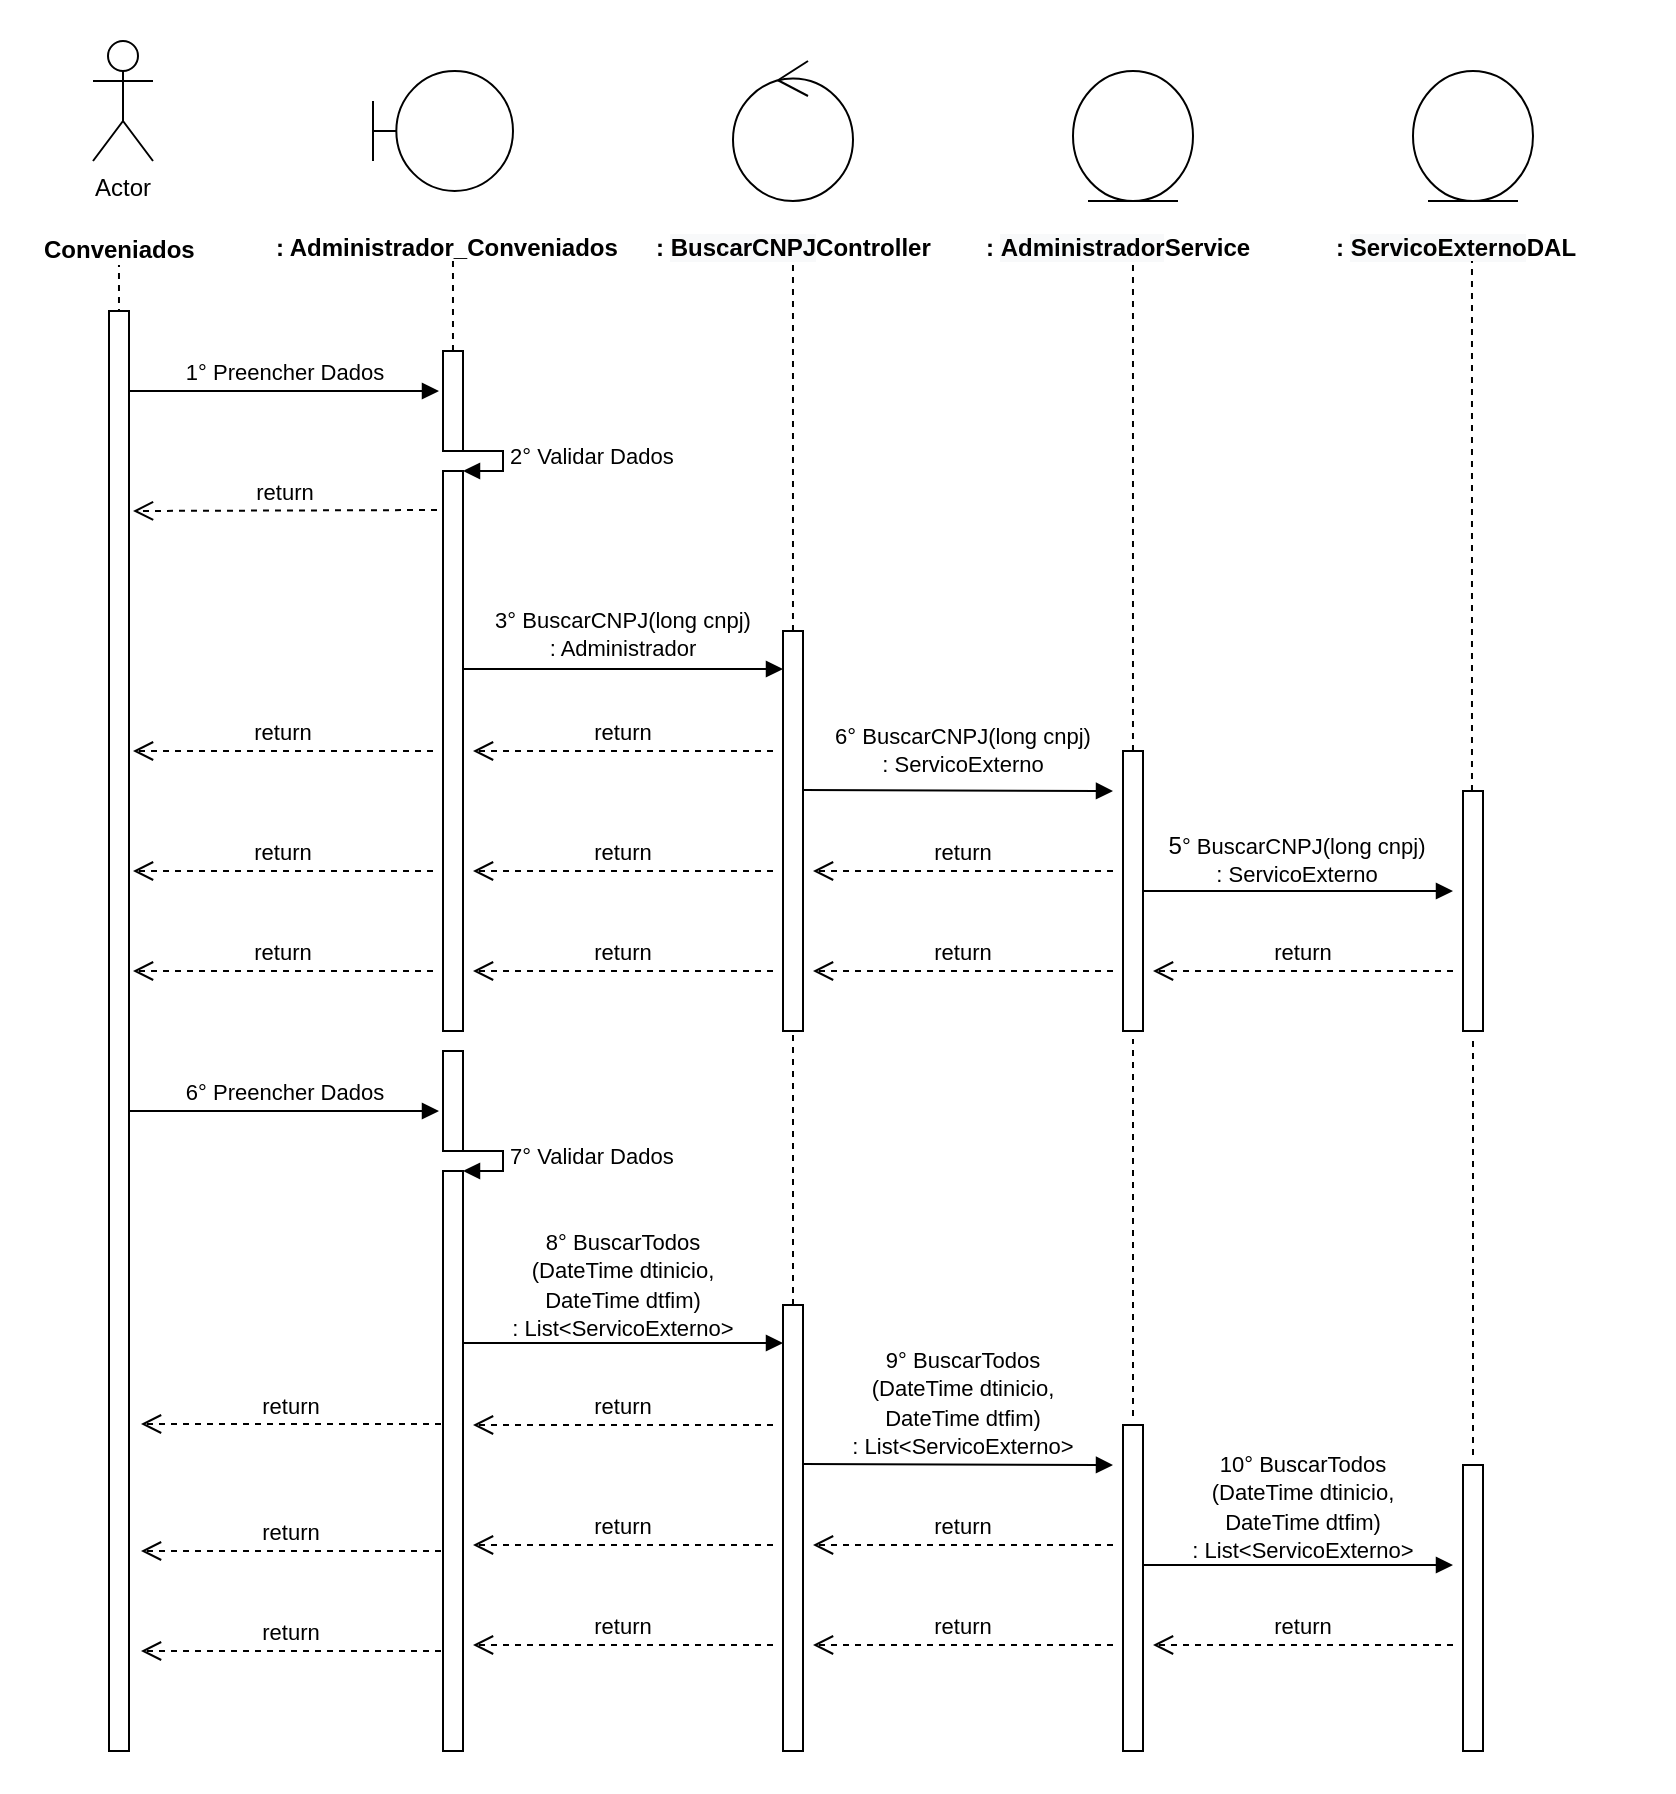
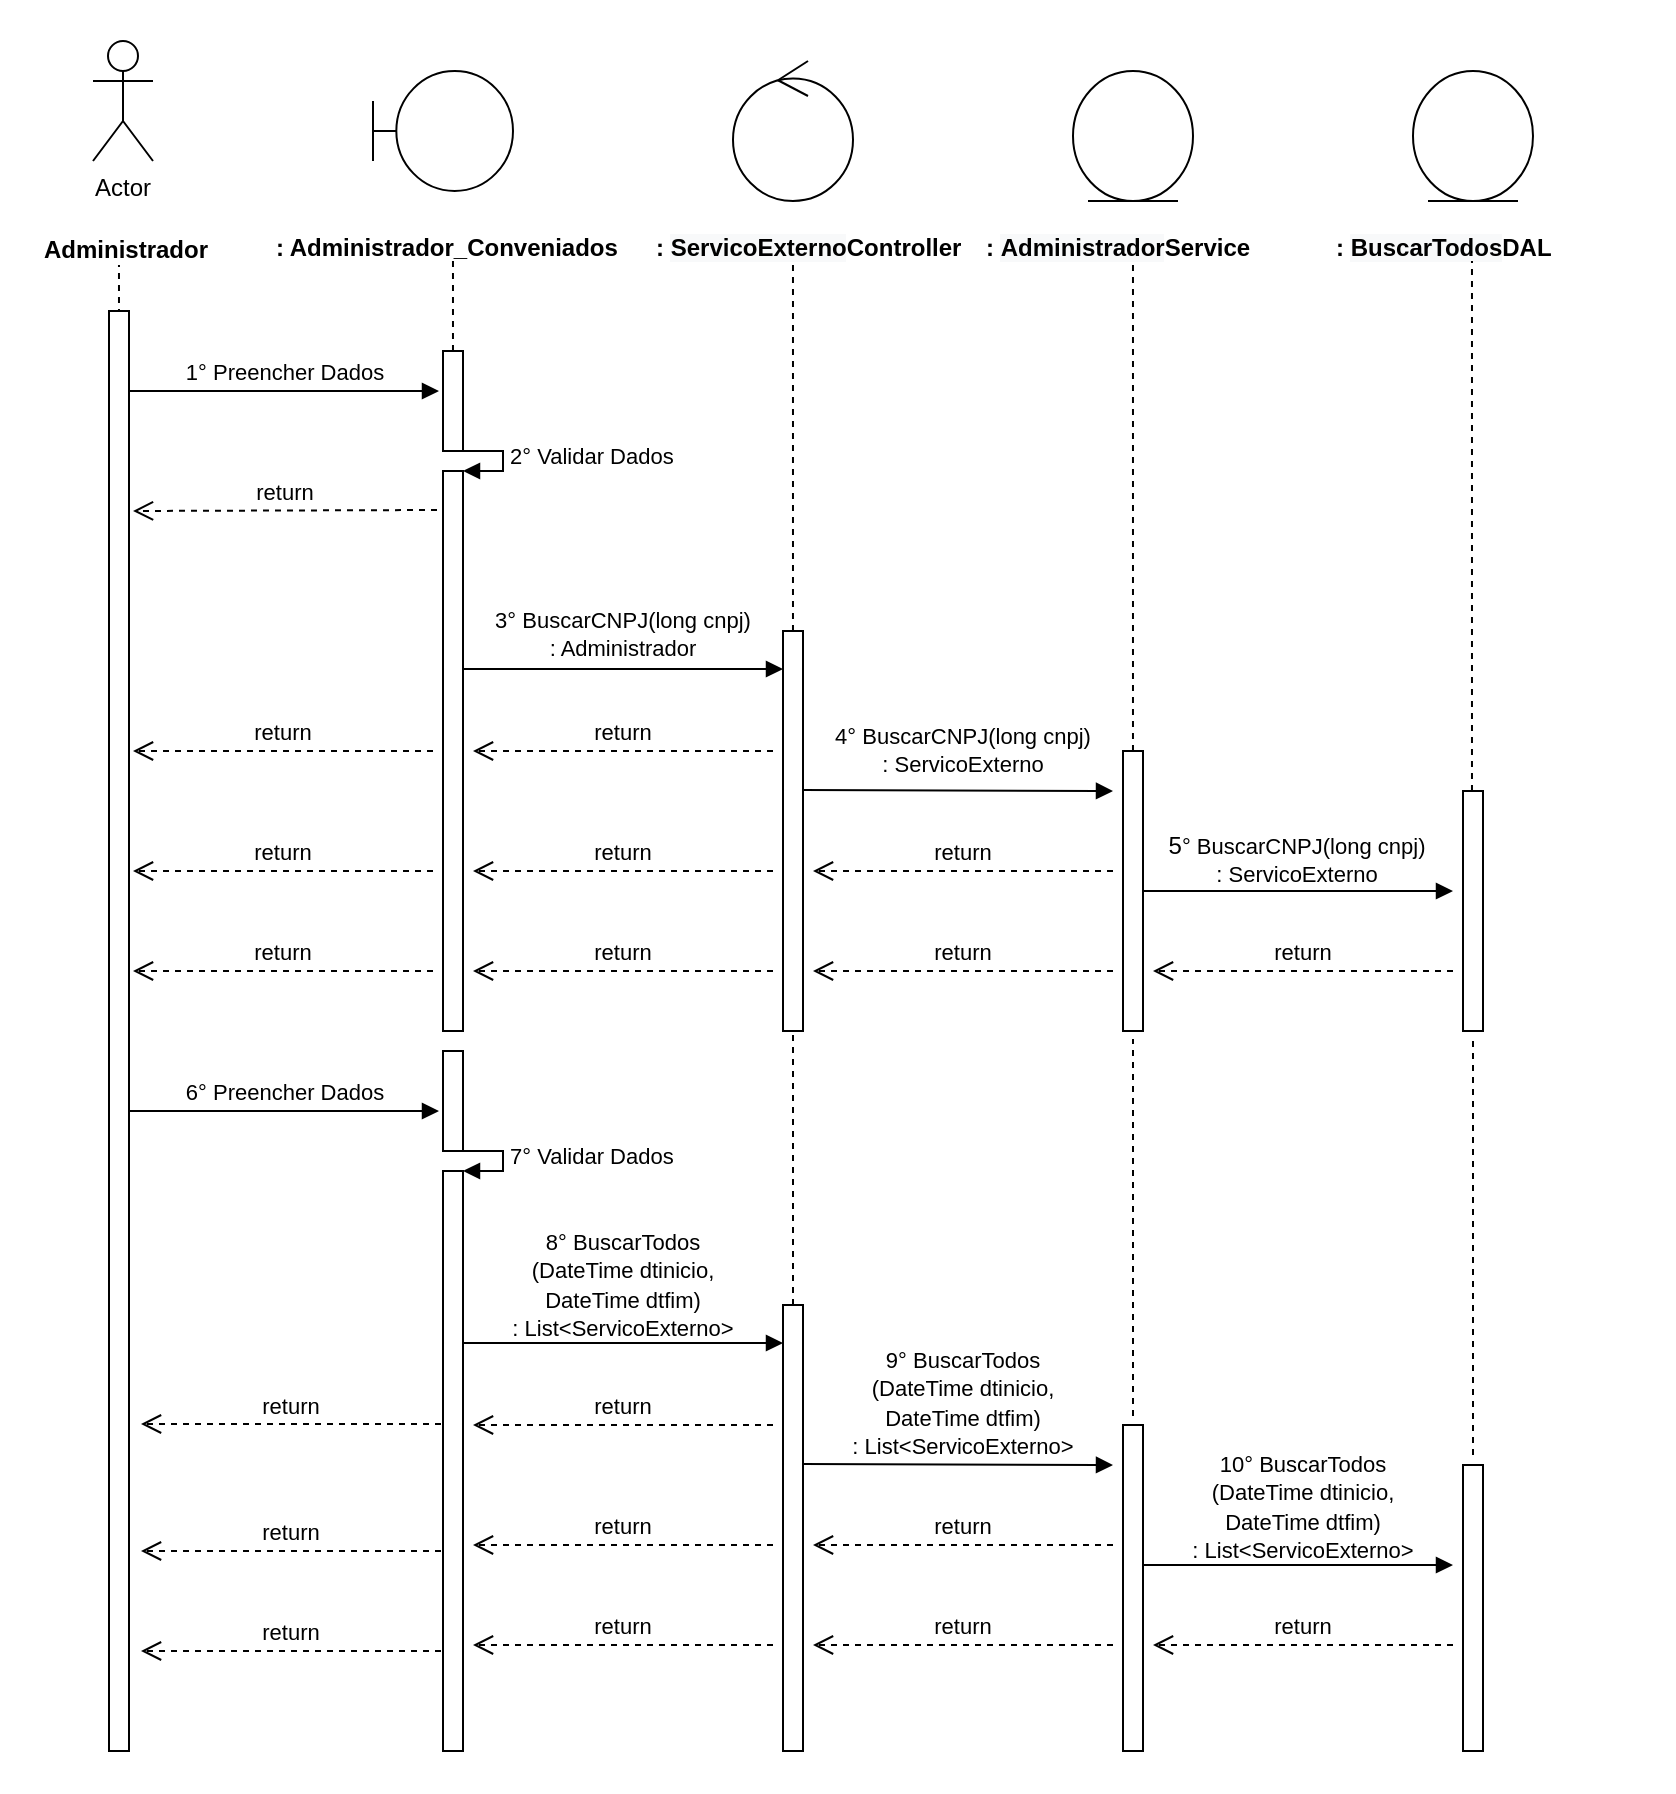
- <mxCell id="9" value="&lt;b&gt;: &lt;/b&gt;&lt;span style=&quot;display: inline ; float: none ; background-color: rgb(248 , 249 , 250) ; color: rgb(0 , 0 , 0) ; font-family: &amp;#34;helvetica&amp;#34; ; font-size: 12px ; font-style: normal ; font-variant: normal ; font-weight: 700 ; letter-spacing: normal ; text-align: left ; text-decoration: none ; text-indent: 0px ; text-transform: none ; white-space: nowrap ; word-spacing: 0px&quot;&gt;BuscarCNPJ&lt;/span&gt;&lt;b&gt;Controller&lt;/b&gt;" parent="1" vertex="1" style="text;html=1;"><mxGeometry as="geometry" height="30" width="150" y="110" x="326" /></mxCell>
+ <mxCell id="9" value="&lt;b&gt;: &lt;/b&gt;&lt;span style=&quot;display: inline ; float: none ; background-color: rgb(248 , 249 , 250) ; color: rgb(0 , 0 , 0) ; font-family: &amp;#34;helvetica&amp;#34; ; font-size: 12px ; font-style: normal ; font-variant: normal ; font-weight: 700 ; letter-spacing: normal ; text-align: left ; text-decoration: none ; text-indent: 0px ; text-transform: none ; white-space: nowrap ; word-spacing: 0px&quot;&gt;ServicoExterno&lt;/span&gt;&lt;b&gt;Controller&lt;/b&gt;" parent="1" vertex="1" style="text;html=1;"><mxGeometry as="geometry" height="30" width="150" y="110" x="326" /></mxCell>
- <mxCell id="14" value="&lt;b&gt;: &lt;/b&gt;&lt;span style=&quot;display: inline ; float: none ; background-color: rgb(248 , 249 , 250) ; color: rgb(0 , 0 , 0) ; font-family: &amp;#34;helvetica&amp;#34; ; font-size: 12px ; font-style: normal ; font-variant: normal ; font-weight: 700 ; letter-spacing: normal ; text-align: left ; text-decoration: none ; text-indent: 0px ; text-transform: none ; white-space: nowrap ; word-spacing: 0px&quot;&gt;ServicoExterno&lt;/span&gt;&lt;b&gt;DAL&lt;/b&gt;" parent="1" vertex="1" style="text;html=1;"><mxGeometry as="geometry" height="30" width="150" y="110" x="666" /></mxCell>
+ <mxCell id="14" value="&lt;b&gt;: &lt;/b&gt;&lt;span style=&quot;display: inline ; float: none ; background-color: rgb(248 , 249 , 250) ; color: rgb(0 , 0 , 0) ; font-family: &amp;#34;helvetica&amp;#34; ; font-size: 12px ; font-style: normal ; font-variant: normal ; font-weight: 700 ; letter-spacing: normal ; text-align: left ; text-decoration: none ; text-indent: 0px ; text-transform: none ; white-space: nowrap ; word-spacing: 0px&quot;&gt;BuscarTodos&lt;/span&gt;&lt;b&gt;DAL&lt;/b&gt;" parent="1" vertex="1" style="text;html=1;"><mxGeometry as="geometry" height="30" width="150" y="110" x="666" /></mxCell>
- <mxCell id="3" value="&lt;b&gt;Conveniados&lt;/b&gt;" parent="1" vertex="1" style="text;html=1;resizable=0;points=[];autosize=1;align=left;verticalAlign=top;spacingTop=-4;"><mxGeometry as="geometry" height="20" width="100" y="115" x="20" /></mxCell>
+ <mxCell id="3" value="&lt;b&gt;Administrador&lt;/b&gt;" parent="1" vertex="1" style="text;html=1;resizable=0;points=[];autosize=1;align=left;verticalAlign=top;spacingTop=-4;"><mxGeometry as="geometry" height="20" width="100" y="115" x="20" /></mxCell>
- <mxCell id="64" value="&lt;div&gt;&lt;/div&gt;&lt;span style=&quot;font-size: 11px ; background-color: rgb(255 , 255 , 255)&quot;&gt;6°&lt;span style=&quot;background-color: rgb(255 , 255 , 255) ; color: rgb(0 , 0 , 0) ; font-family: &amp;#34;helvetica&amp;#34; ; font-size: 11px ; font-style: normal ; font-variant: normal ; font-weight: 400 ; letter-spacing: normal ; text-align: center ; text-decoration: none ; text-indent: 0px ; text-transform: none ; white-space: nowrap ; word-spacing: 0px&quot;&gt; BuscarCNPJ(long cnpj)&lt;br&gt;&lt;/span&gt;&lt;span style=&quot;background-color: rgb(255 , 255 , 255) ; color: rgb(0 , 0 , 0) ; font-family: &amp;#34;helvetica&amp;#34; ; font-size: 11px ; font-style: normal ; font-variant: normal ; font-weight: 400 ; letter-spacing: normal ; text-align: center ; text-decoration: none ; text-indent: 0px ; text-transform: none ; white-space: nowrap ; word-spacing: 0px&quot;&gt;: ServicoExterno&lt;/span&gt;&lt;/span&gt;" parent="1" vertex="1" style="text;html=1;resizable=0;points=[];autosize=1;align=center;verticalAlign=top;spacingTop=-4;"><mxGeometry as="geometry" height="30" width="140" y="358" x="411" /></mxCell>
+ <mxCell id="64" value="&lt;div&gt;&lt;/div&gt;&lt;span style=&quot;font-size: 11px ; background-color: rgb(255 , 255 , 255)&quot;&gt;4°&lt;span style=&quot;background-color: rgb(255 , 255 , 255) ; color: rgb(0 , 0 , 0) ; font-family: &amp;#34;helvetica&amp;#34; ; font-size: 11px ; font-style: normal ; font-variant: normal ; font-weight: 400 ; letter-spacing: normal ; text-align: center ; text-decoration: none ; text-indent: 0px ; text-transform: none ; white-space: nowrap ; word-spacing: 0px&quot;&gt; BuscarCNPJ(long cnpj)&lt;br&gt;&lt;/span&gt;&lt;span style=&quot;background-color: rgb(255 , 255 , 255) ; color: rgb(0 , 0 , 0) ; font-family: &amp;#34;helvetica&amp;#34; ; font-size: 11px ; font-style: normal ; font-variant: normal ; font-weight: 400 ; letter-spacing: normal ; text-align: center ; text-decoration: none ; text-indent: 0px ; text-transform: none ; white-space: nowrap ; word-spacing: 0px&quot;&gt;: ServicoExterno&lt;/span&gt;&lt;/span&gt;" parent="1" vertex="1" style="text;html=1;resizable=0;points=[];autosize=1;align=center;verticalAlign=top;spacingTop=-4;"><mxGeometry as="geometry" height="30" width="140" y="358" x="411" /></mxCell>
